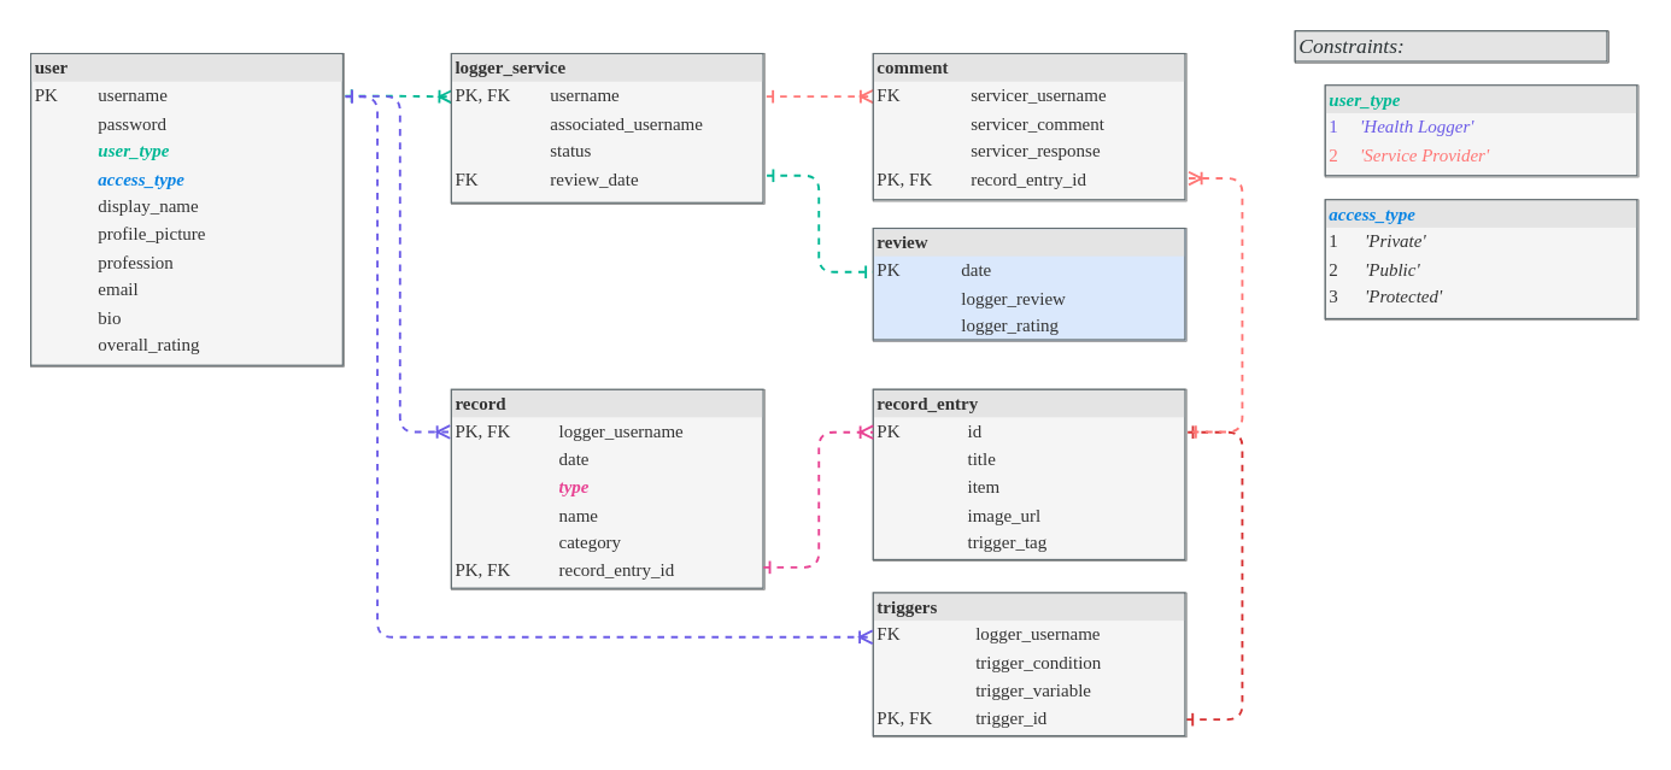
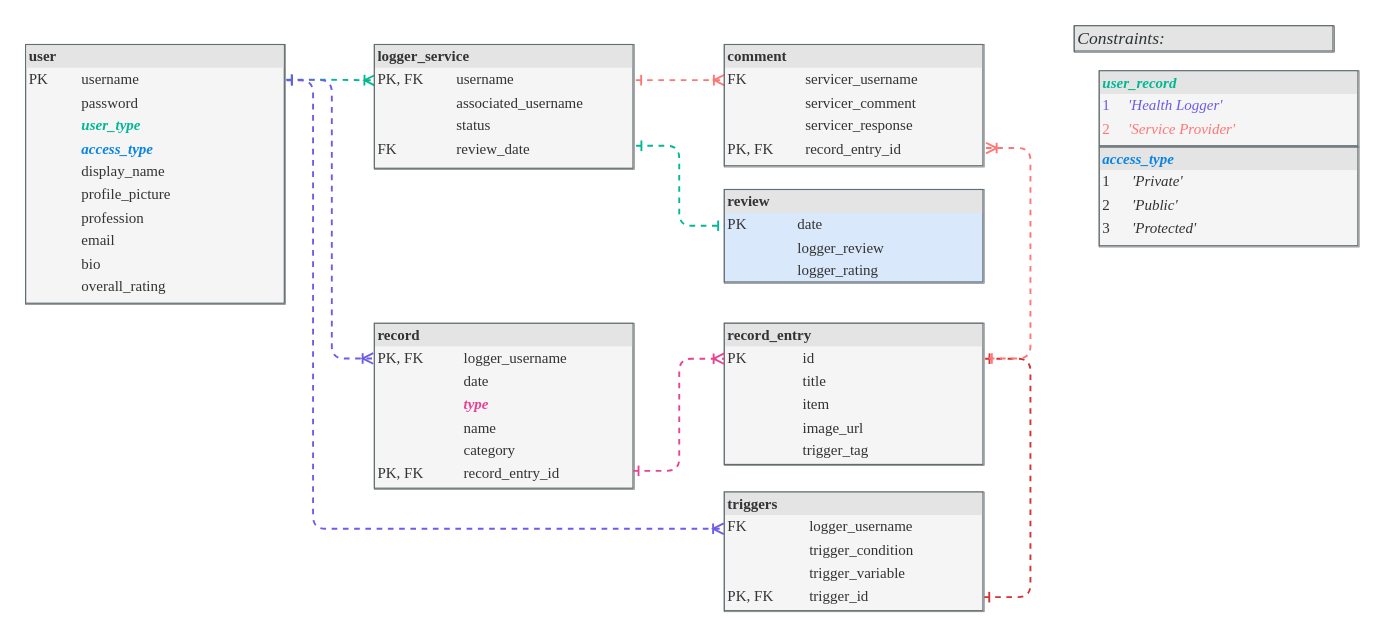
- <mxCell id="17" value="&lt;div style=&quot;box-sizing: border-box ; width: 100% ; background: #e4e4e4 ; padding: 2px&quot;&gt;&lt;font color=&quot;#00b894&quot;&gt;&lt;b&gt;&lt;i&gt;user_type&lt;/i&gt;&lt;/b&gt;&lt;/font&gt;&lt;/div&gt;&lt;table style=&quot;width: 100% ; font-size: 1em&quot; cellpadding=&quot;2&quot; cellspacing=&quot;0&quot;&gt;&lt;tbody&gt;&lt;tr&gt;&lt;td&gt;&lt;font color=&quot;#6c5ce7&quot;&gt;1&lt;/font&gt;&lt;/td&gt;&lt;td&gt;&lt;i&gt;&lt;font color=&quot;#6c5ce7&quot;&gt;'Health Logger'&lt;/font&gt;&lt;/i&gt;&lt;/td&gt;&lt;/tr&gt;&lt;tr&gt;&lt;td&gt;&lt;font color=&quot;#ff7675&quot;&gt;2&lt;/font&gt;&lt;/td&gt;&lt;td&gt;&lt;i&gt;&lt;font color=&quot;#ff7675&quot;&gt;'Service Provider'&lt;/font&gt;&lt;/i&gt;&lt;/td&gt;&lt;/tr&gt;&lt;/tbody&gt;&lt;/table&gt;" style="verticalAlign=top;align=left;overflow=fill;html=1;rounded=0;shadow=0;comic=0;labelBackgroundColor=none;strokeWidth=0.5;fontFamily=Verdana;fontSize=12;fillColor=#f5f5f5;strokeColor=#666666;fontColor=#333333;glass=0;noLabel=0;portConstraint=none;labelPadding=0;strokeOpacity=100;perimeterSpacing=0;spacingTop=0;spacing=2;spacingLeft=0;labelBorderColor=#636e72;" parent="1" vertex="1"><mxGeometry x="879" y="56" width="208" height="61" as="geometry" /></mxCell>
+ <mxCell id="17" value="&lt;div style=&quot;box-sizing: border-box ; width: 100% ; background: #e4e4e4 ; padding: 2px&quot;&gt;&lt;font color=&quot;#00b894&quot;&gt;&lt;b&gt;&lt;i&gt;user_record&lt;/i&gt;&lt;/b&gt;&lt;/font&gt;&lt;/div&gt;&lt;table style=&quot;width: 100% ; font-size: 1em&quot; cellpadding=&quot;2&quot; cellspacing=&quot;0&quot;&gt;&lt;tbody&gt;&lt;tr&gt;&lt;td&gt;&lt;font color=&quot;#6c5ce7&quot;&gt;1&lt;/font&gt;&lt;/td&gt;&lt;td&gt;&lt;i&gt;&lt;font color=&quot;#6c5ce7&quot;&gt;'Health Logger'&lt;/font&gt;&lt;/i&gt;&lt;/td&gt;&lt;/tr&gt;&lt;tr&gt;&lt;td&gt;&lt;font color=&quot;#ff7675&quot;&gt;2&lt;/font&gt;&lt;/td&gt;&lt;td&gt;&lt;i&gt;&lt;font color=&quot;#ff7675&quot;&gt;'Service Provider'&lt;/font&gt;&lt;/i&gt;&lt;/td&gt;&lt;/tr&gt;&lt;/tbody&gt;&lt;/table&gt;" style="verticalAlign=top;align=left;overflow=fill;html=1;rounded=0;shadow=0;comic=0;labelBackgroundColor=none;strokeWidth=0.5;fontFamily=Verdana;fontSize=12;fillColor=#f5f5f5;strokeColor=#666666;fontColor=#333333;glass=0;noLabel=0;portConstraint=none;labelPadding=0;strokeOpacity=100;perimeterSpacing=0;spacingTop=0;spacing=2;spacingLeft=0;labelBorderColor=#636e72;" parent="1" vertex="1"><mxGeometry x="879" y="56" width="208" height="61" as="geometry" /></mxCell>
- <mxCell id="18" value="&lt;div style=&quot;box-sizing: border-box ; width: 100% ; background: #e4e4e4 ; padding: 2px&quot;&gt;&lt;b&gt;&lt;font color=&quot;#0984e3&quot;&gt;&lt;i&gt;access_type&lt;/i&gt;&lt;/font&gt;&lt;/b&gt;&lt;/div&gt;&lt;table style=&quot;width: 100% ; font-size: 1em&quot; cellpadding=&quot;2&quot; cellspacing=&quot;0&quot;&gt;&lt;tbody&gt;&lt;tr&gt;&lt;td&gt;1&lt;/td&gt;&lt;td&gt;&lt;i&gt;'Private'&lt;/i&gt;&lt;/td&gt;&lt;/tr&gt;&lt;tr&gt;&lt;td&gt;2&lt;/td&gt;&lt;td&gt;&lt;i&gt;'Public'&amp;nbsp; &amp;nbsp; &amp;nbsp; &amp;nbsp; &amp;nbsp; &amp;nbsp;&amp;nbsp;&lt;/i&gt;&lt;/td&gt;&lt;/tr&gt;&lt;tr&gt;&lt;td&gt;3&lt;/td&gt;&lt;td&gt;&lt;i&gt;'Protected'&lt;/i&gt;&lt;/td&gt;&lt;/tr&gt;&lt;/tbody&gt;&lt;/table&gt;" style="verticalAlign=top;align=left;overflow=fill;html=1;rounded=0;shadow=0;comic=0;labelBackgroundColor=none;strokeWidth=0.5;fontFamily=Verdana;fontSize=12;fillColor=#f5f5f5;strokeColor=#666666;fontColor=#333333;glass=0;noLabel=0;portConstraint=none;labelPadding=0;strokeOpacity=100;perimeterSpacing=0;spacingTop=0;spacing=2;spacingLeft=0;labelBorderColor=#636e72;" parent="1" vertex="1"><mxGeometry x="879" y="132" width="208" height="80" as="geometry" /></mxCell>
+ <mxCell id="18" value="&lt;div style=&quot;box-sizing: border-box ; width: 100% ; background: #e4e4e4 ; padding: 2px&quot;&gt;&lt;b&gt;&lt;font color=&quot;#0984e3&quot;&gt;&lt;i&gt;access_type&lt;/i&gt;&lt;/font&gt;&lt;/b&gt;&lt;/div&gt;&lt;table style=&quot;width: 100% ; font-size: 1em&quot; cellpadding=&quot;2&quot; cellspacing=&quot;0&quot;&gt;&lt;tbody&gt;&lt;tr&gt;&lt;td&gt;1&lt;/td&gt;&lt;td&gt;&lt;i&gt;'Private'&lt;/i&gt;&lt;/td&gt;&lt;/tr&gt;&lt;tr&gt;&lt;td&gt;2&lt;/td&gt;&lt;td&gt;&lt;i&gt;'Public'&amp;nbsp; &amp;nbsp; &amp;nbsp; &amp;nbsp; &amp;nbsp; &amp;nbsp;&amp;nbsp;&lt;/i&gt;&lt;/td&gt;&lt;/tr&gt;&lt;tr&gt;&lt;td&gt;3&lt;/td&gt;&lt;td&gt;&lt;i&gt;'Protected'&lt;/i&gt;&lt;/td&gt;&lt;/tr&gt;&lt;/tbody&gt;&lt;/table&gt;" style="verticalAlign=top;align=left;overflow=fill;html=1;rounded=0;shadow=0;comic=0;labelBackgroundColor=none;strokeWidth=0.5;fontFamily=Verdana;fontSize=12;fillColor=#f5f5f5;strokeColor=#666666;fontColor=#333333;glass=0;noLabel=0;portConstraint=none;labelPadding=0;strokeOpacity=100;perimeterSpacing=0;spacingTop=0;spacing=2;spacingLeft=0;labelBorderColor=#636e72;" parent="1" vertex="1"><mxGeometry x="879" y="117" width="208" height="80" as="geometry" /></mxCell>
